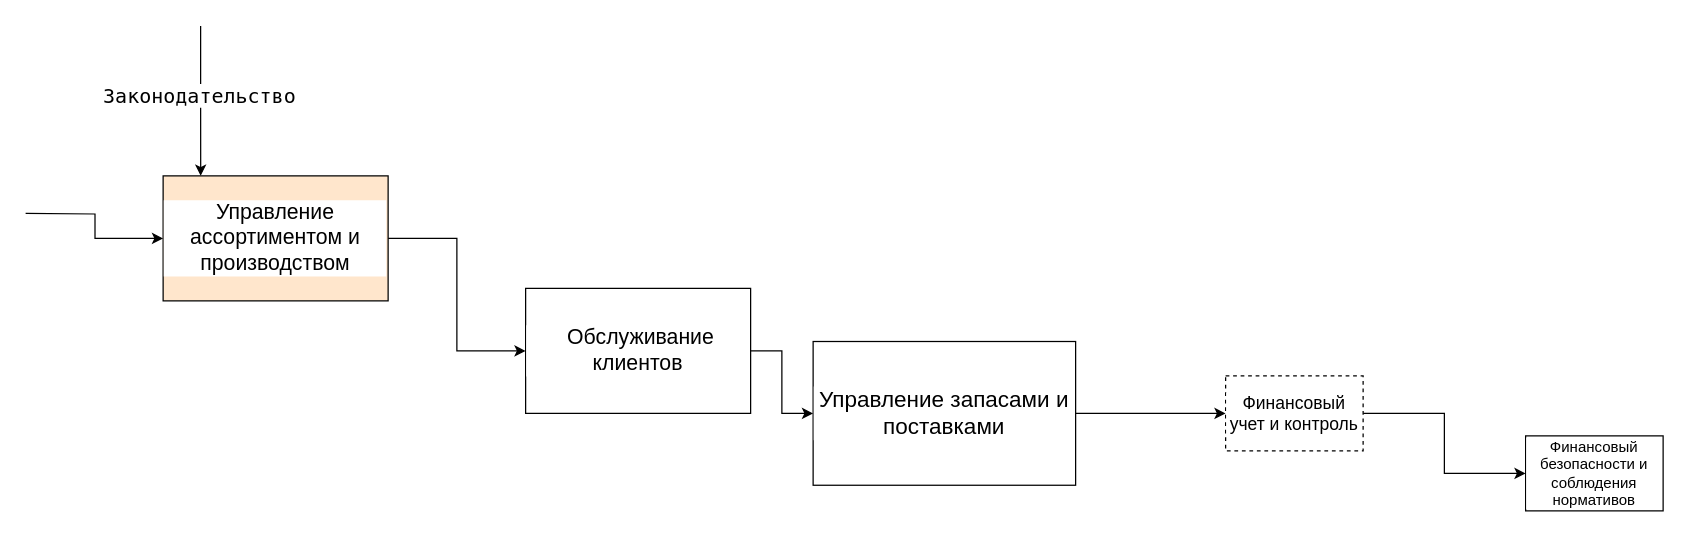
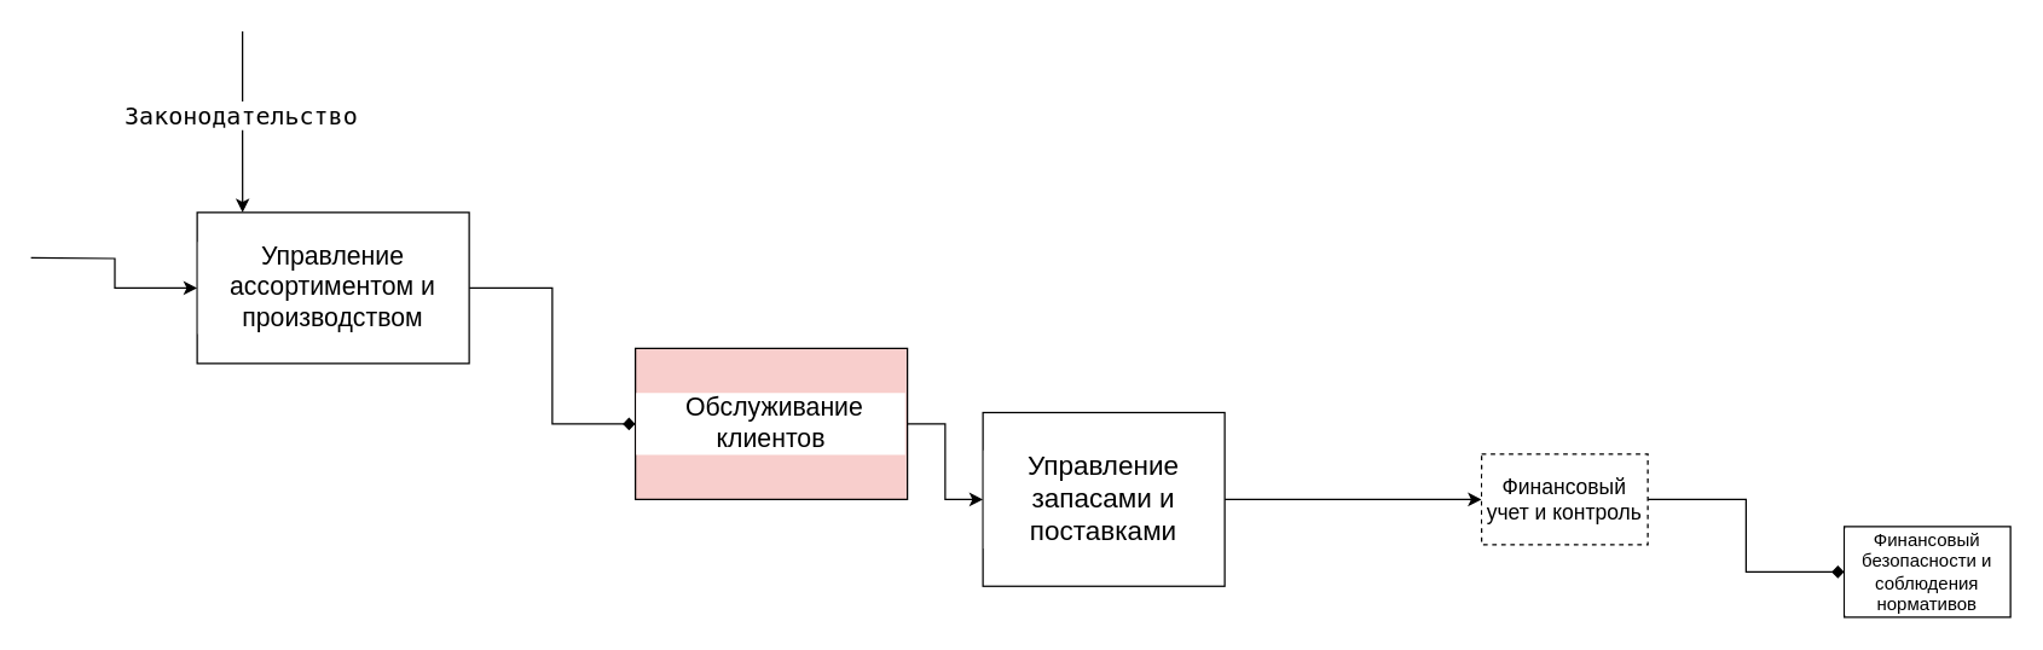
- <mxCell id="6" value="&lt;span style=&quot;font-family: Arial, sans-serif; text-align: left;&quot;&gt;Управление ассортиментом и производством&lt;/span&gt;" style="whiteSpace=wrap;html=1;rounded=0;fontSize=17;labelBackgroundColor=default;fillColor=#ffe6cc;" vertex="1" parent="1"><mxGeometry x="130" y="140" width="180" height="100" as="geometry" /></mxCell>
+ <mxCell id="6" value="&lt;span style=&quot;font-family: Arial, sans-serif; text-align: left;&quot;&gt;Управление ассортиментом и производством&lt;/span&gt;" style="whiteSpace=wrap;html=1;rounded=0;fontSize=17;labelBackgroundColor=default;" vertex="1" parent="1"><mxGeometry x="130" y="140" width="180" height="100" as="geometry" /></mxCell>
- <mxCell id="3" value="" style="edgeStyle=orthogonalEdgeStyle;rounded=0;orthogonalLoop=1;jettySize=auto;html=1;" edge="1" parent="1" source="6" target="8"><mxGeometry relative="1" as="geometry" /></mxCell>
+ <mxCell id="3" value="" style="edgeStyle=orthogonalEdgeStyle;rounded=0;orthogonalLoop=1;jettySize=auto;html=1;endArrow=diamond;" edge="1" parent="1" source="6" target="8"><mxGeometry relative="1" as="geometry" /></mxCell>
- <mxCell id="8" value="&lt;span style=&quot;font-family: Arial, sans-serif; text-align: left;&quot;&gt;&amp;nbsp;Обслуживание клиентов&lt;/span&gt;" style="whiteSpace=wrap;html=1;rounded=0;labelBackgroundColor=default;fontSize=17;" vertex="1" parent="1"><mxGeometry x="420" y="230" width="180" height="100" as="geometry" /></mxCell>
+ <mxCell id="8" value="&lt;span style=&quot;font-family: Arial, sans-serif; text-align: left;&quot;&gt;&amp;nbsp;Обслуживание клиентов&lt;/span&gt;" style="whiteSpace=wrap;html=1;rounded=0;labelBackgroundColor=default;fontSize=17;fillColor=#f8cecc;" vertex="1" parent="1"><mxGeometry x="420" y="230" width="180" height="100" as="geometry" /></mxCell>
- <mxCell id="10" value="&lt;span style=&quot;font-family: Arial, sans-serif; text-align: left;&quot;&gt;Управление запасами и поставками&lt;/span&gt;" style="whiteSpace=wrap;html=1;rounded=0;labelBackgroundColor=default;fontSize=18;" vertex="1" parent="1"><mxGeometry x="650" y="272.5" width="210" height="115" as="geometry" /></mxCell>
+ <mxCell id="10" value="&lt;span style=&quot;font-family: Arial, sans-serif; text-align: left;&quot;&gt;Управление запасами и поставками&lt;/span&gt;" style="whiteSpace=wrap;html=1;rounded=0;labelBackgroundColor=default;fontSize=18;" vertex="1" parent="1"><mxGeometry x="650" y="272.5" width="160" height="115" as="geometry" /></mxCell>
- <mxCell id="11" value="" style="edgeStyle=orthogonalEdgeStyle;rounded=0;orthogonalLoop=1;jettySize=auto;html=1;" edge="1" parent="1" source="12" target="13"><mxGeometry relative="1" as="geometry" /></mxCell>
+ <mxCell id="11" value="" style="edgeStyle=orthogonalEdgeStyle;rounded=0;orthogonalLoop=1;jettySize=auto;html=1;endArrow=diamond;" edge="1" parent="1" source="12" target="13"><mxGeometry relative="1" as="geometry" /></mxCell>
